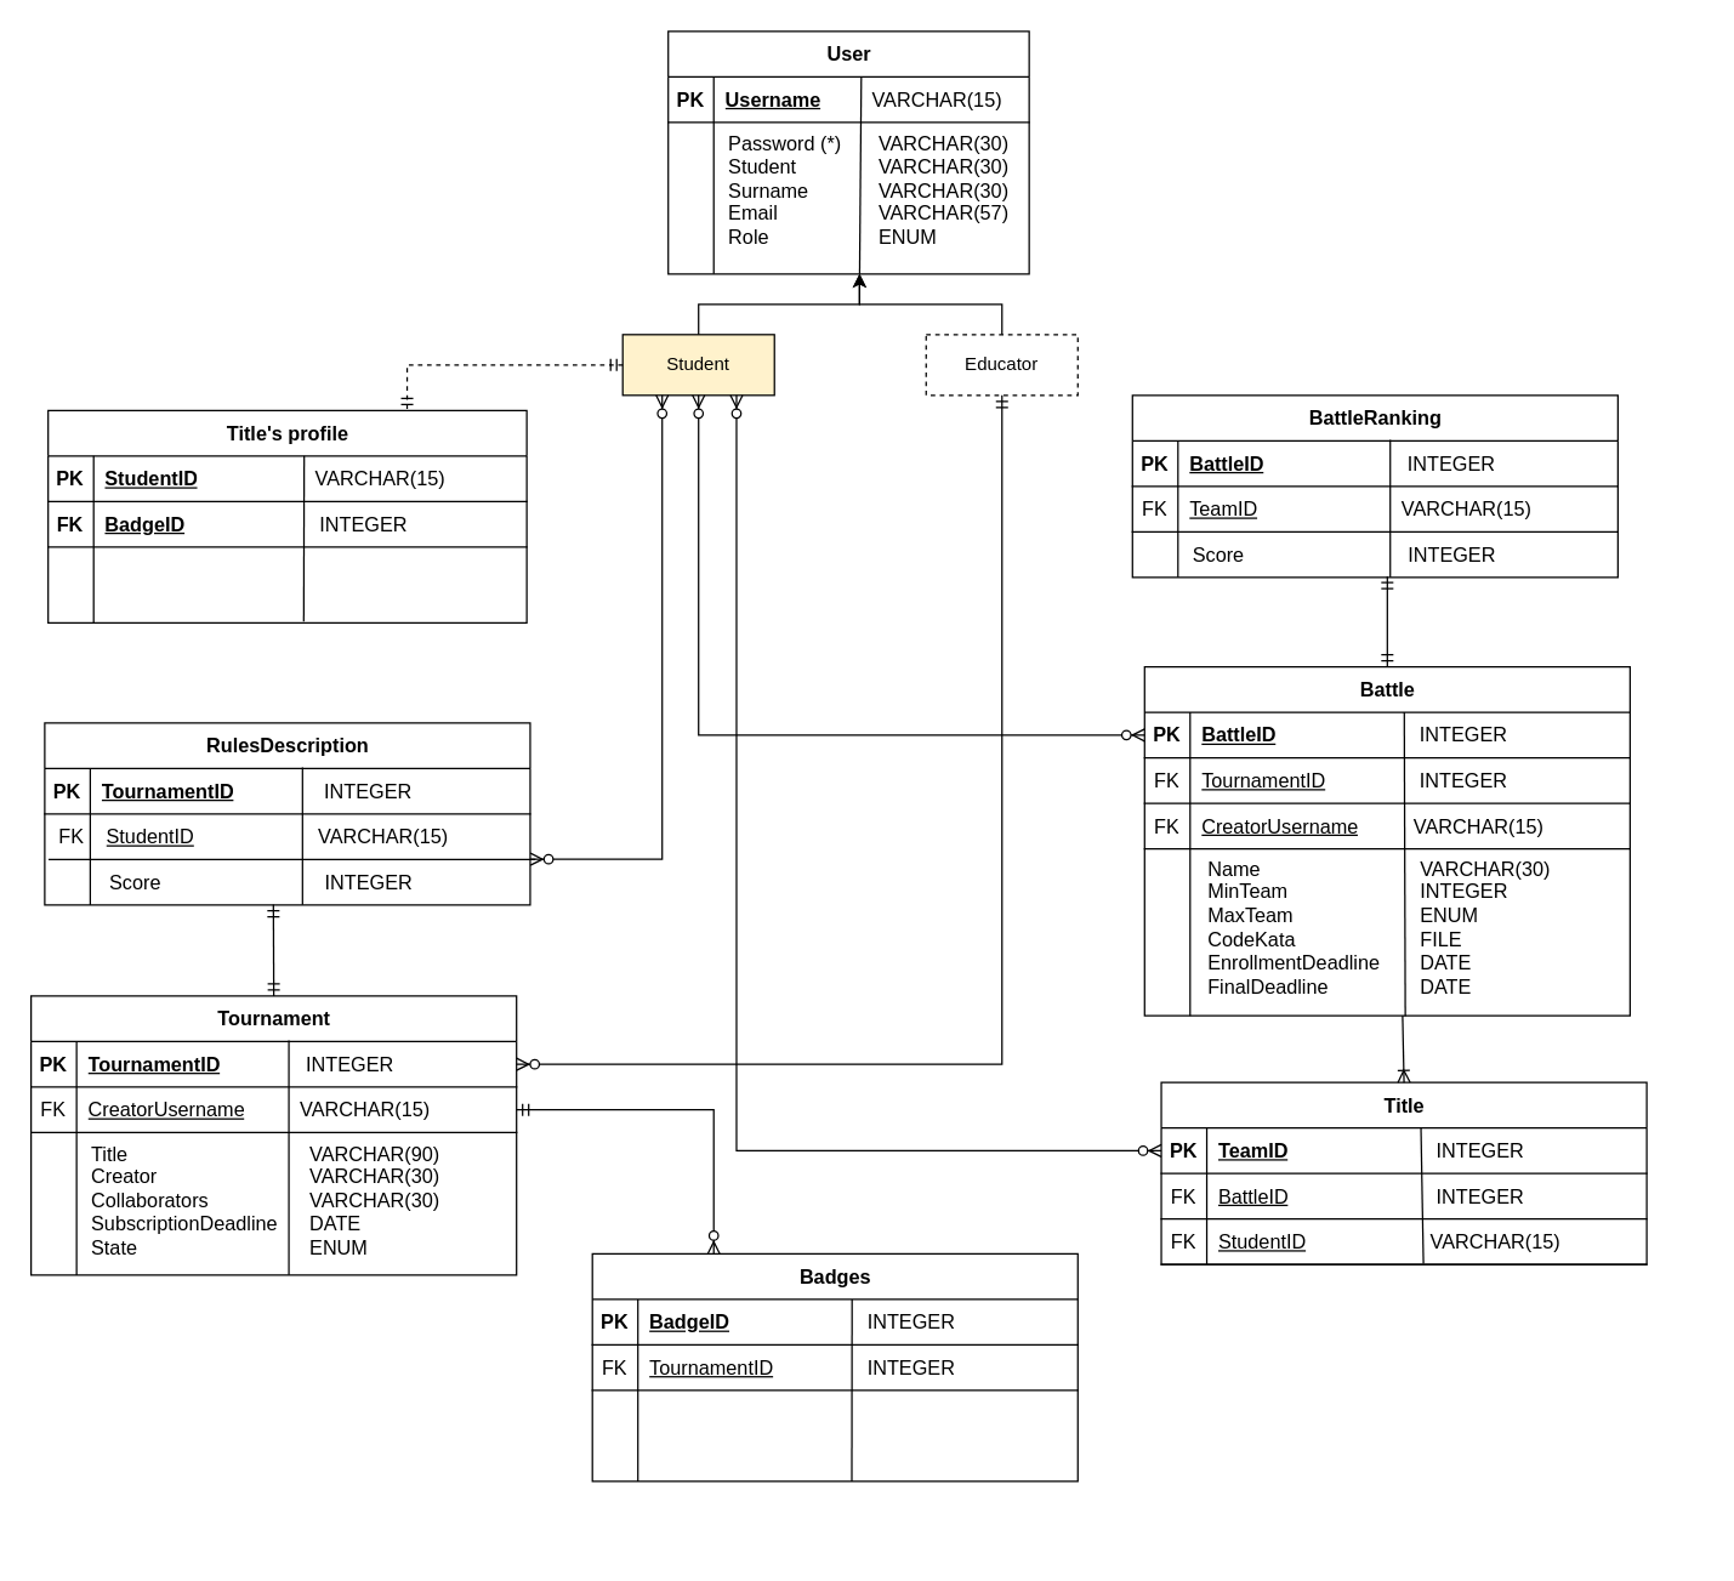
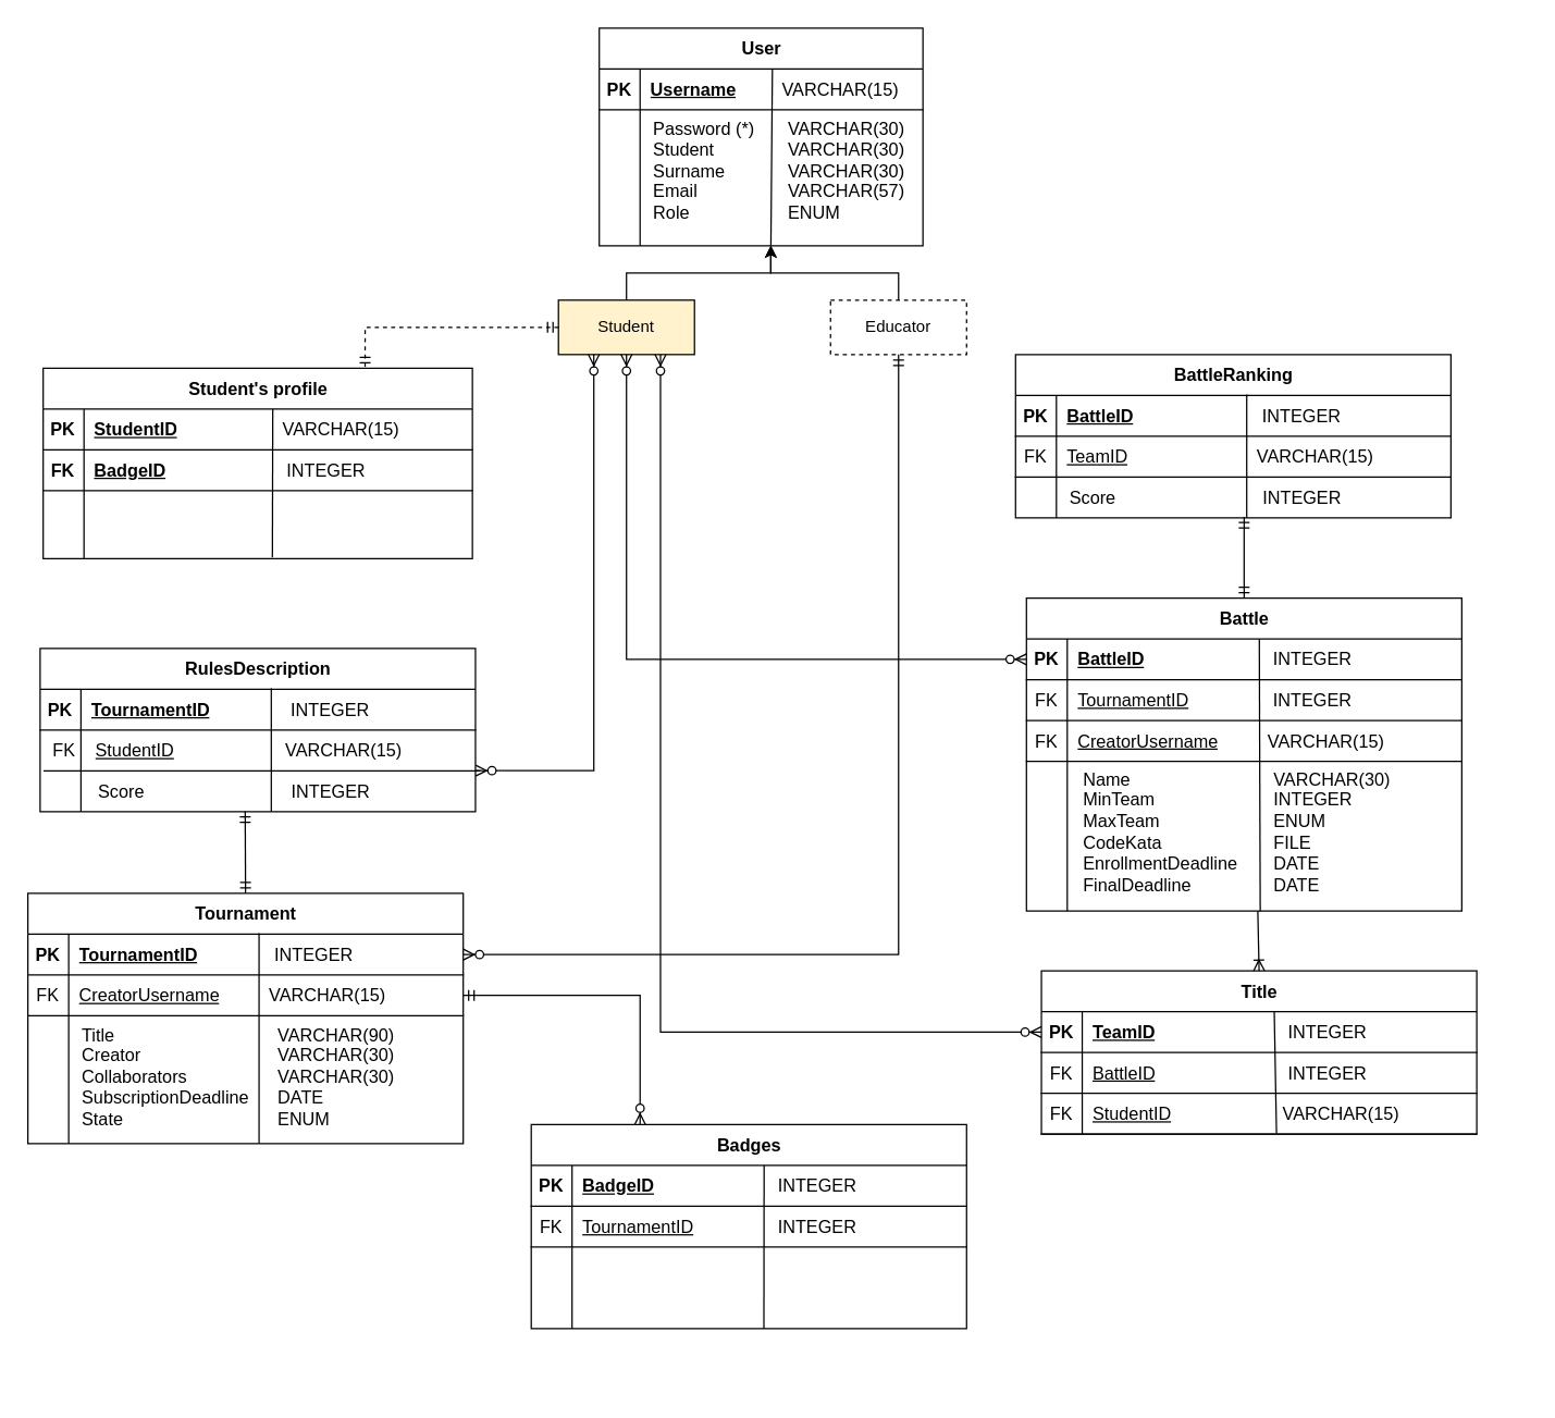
- <mxCell id="15" value="Title's profile" style="shape=table;startSize=30;container=1;collapsible=1;childLayout=tableLayout;fixedRows=1;rowLines=0;fontStyle=1;align=center;resizeLast=1;html=1;fontSize=13;" parent="14" vertex="1"><mxGeometry width="315.5" height="140" as="geometry" /></mxCell>
+ <mxCell id="15" value="Student's profile" style="shape=table;startSize=30;container=1;collapsible=1;childLayout=tableLayout;fixedRows=1;rowLines=0;fontStyle=1;align=center;resizeLast=1;html=1;fontSize=13;" parent="14" vertex="1"><mxGeometry width="315.5" height="140" as="geometry" /></mxCell>
